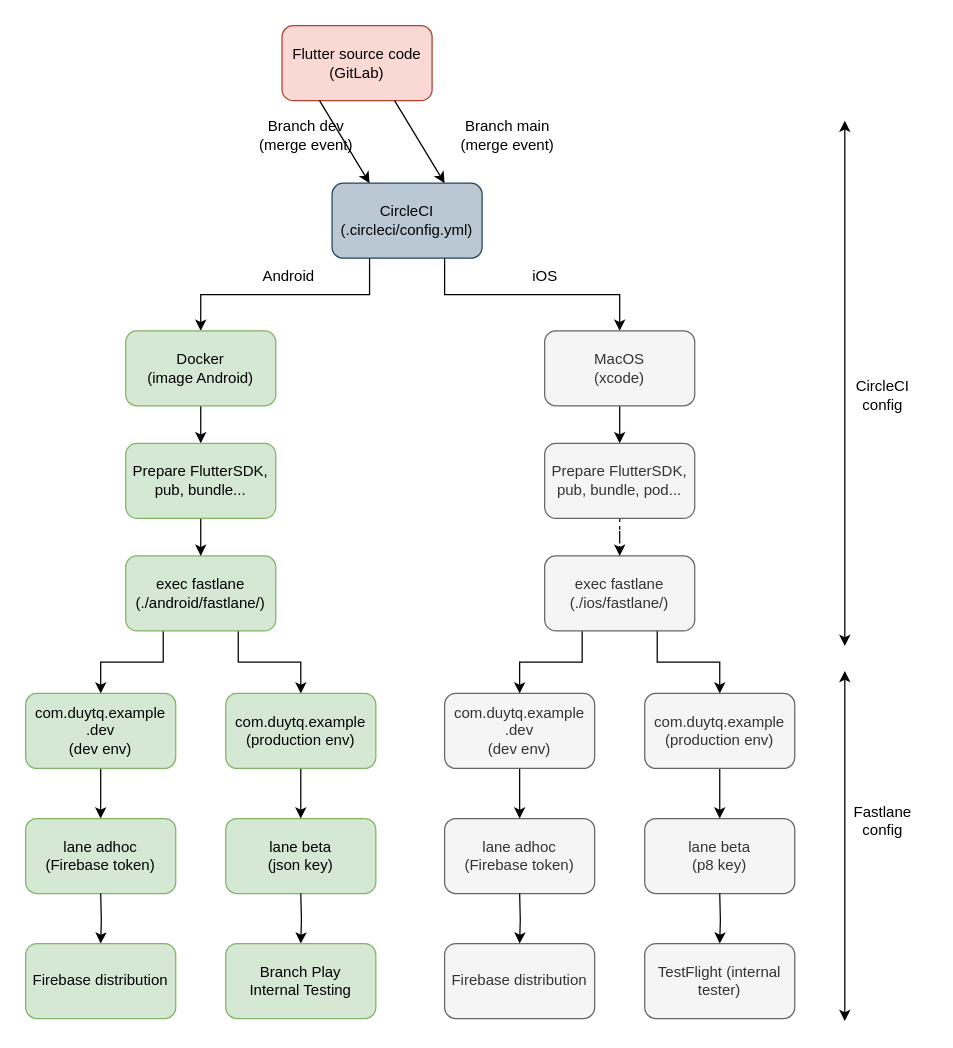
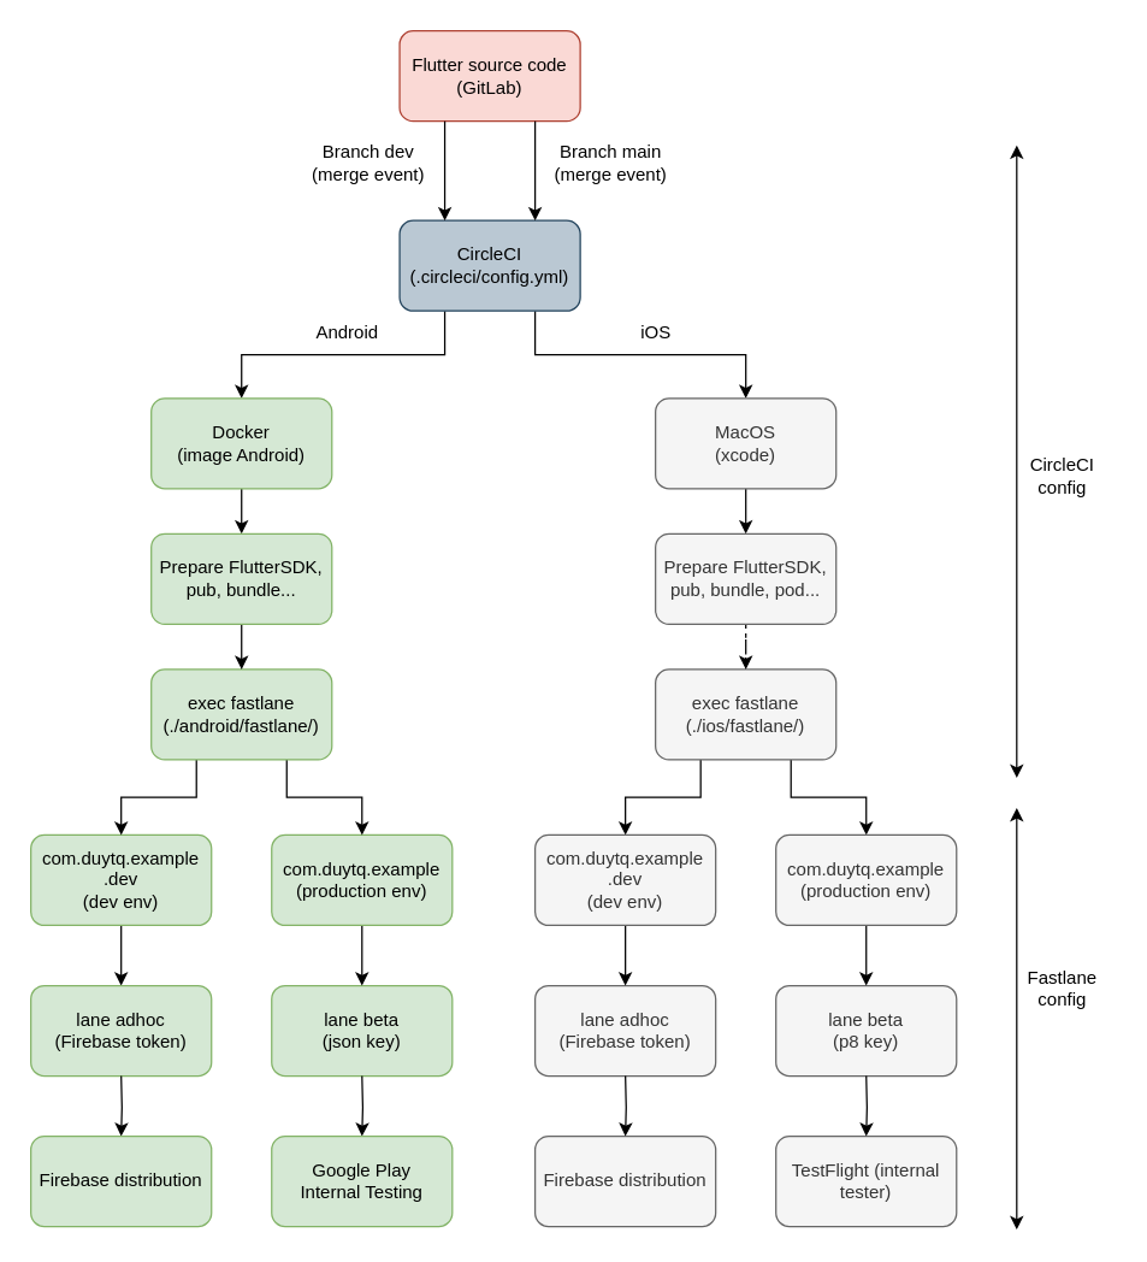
- <mxCell id="5" value="Flutter source code&lt;br&gt;(GitLab)" style="rounded=1;whiteSpace=wrap;html=1;fillColor=#fad9d5;strokeColor=#ae4132;" parent="1" vertex="1"><mxGeometry x="225" y="20" width="120" height="60" as="geometry" /></mxCell>
+ <mxCell id="5" value="Flutter source code&lt;br&gt;(GitLab)" style="rounded=1;whiteSpace=wrap;html=1;fillColor=#fad9d5;strokeColor=#ae4132;" parent="1" vertex="1"><mxGeometry x="265" y="20" width="120" height="60" as="geometry" /></mxCell>
- <mxCell id="41" value="Branch Play&lt;br style=&quot;border-color: var(--border-color);&quot;&gt;Internal Testing" style="rounded=1;whiteSpace=wrap;html=1;fillColor=#d5e8d4;strokeColor=#82b366;" parent="1" vertex="1"><mxGeometry x="180" y="754" width="120" height="60" as="geometry" /></mxCell>
+ <mxCell id="41" value="Google Play&lt;br style=&quot;border-color: var(--border-color);&quot;&gt;Internal Testing" style="rounded=1;whiteSpace=wrap;html=1;fillColor=#d5e8d4;strokeColor=#82b366;" parent="1" vertex="1"><mxGeometry x="180" y="754" width="120" height="60" as="geometry" /></mxCell>
